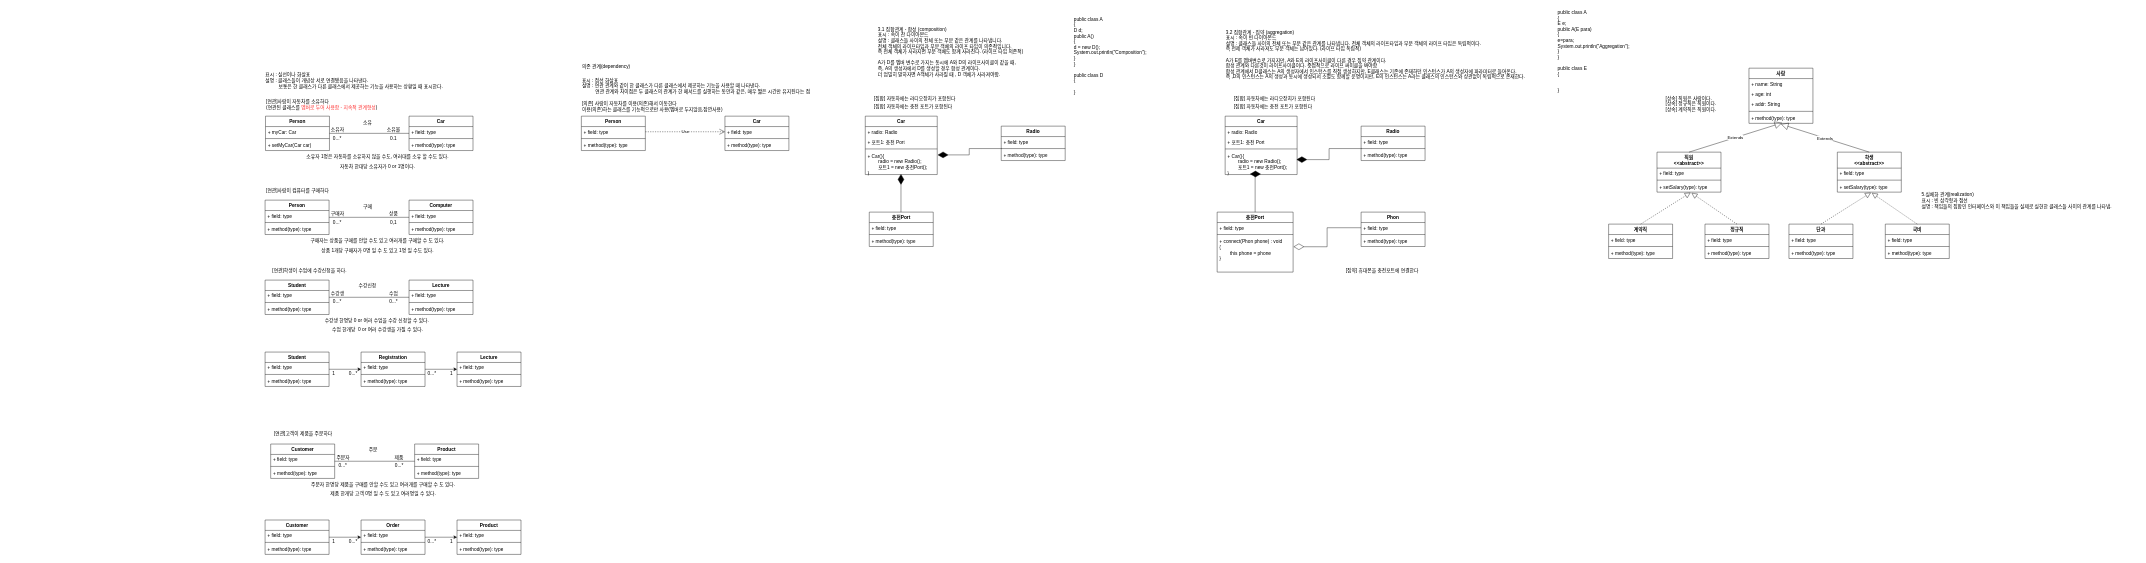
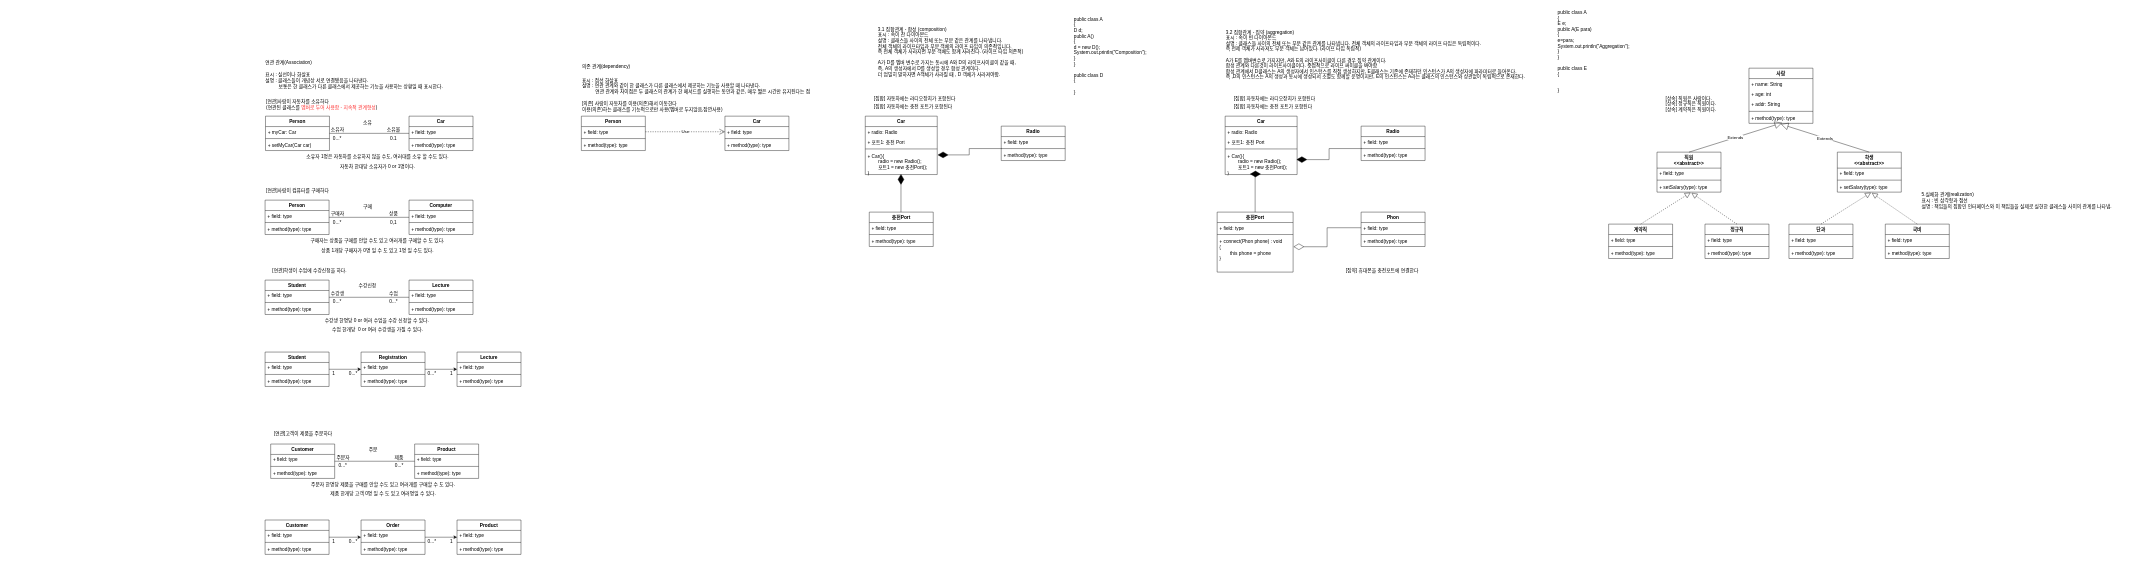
+ <mxCell id="107" value="연관 관계(Association)" style="text;align=left;verticalAlign=middle;resizable=0;points=[];autosize=1;strokeColor=none;fillColor=none;" vertex="1" parent="1"><mxGeometry x="660" y="140" width="140" height="30" as="geometry" /></mxCell>
